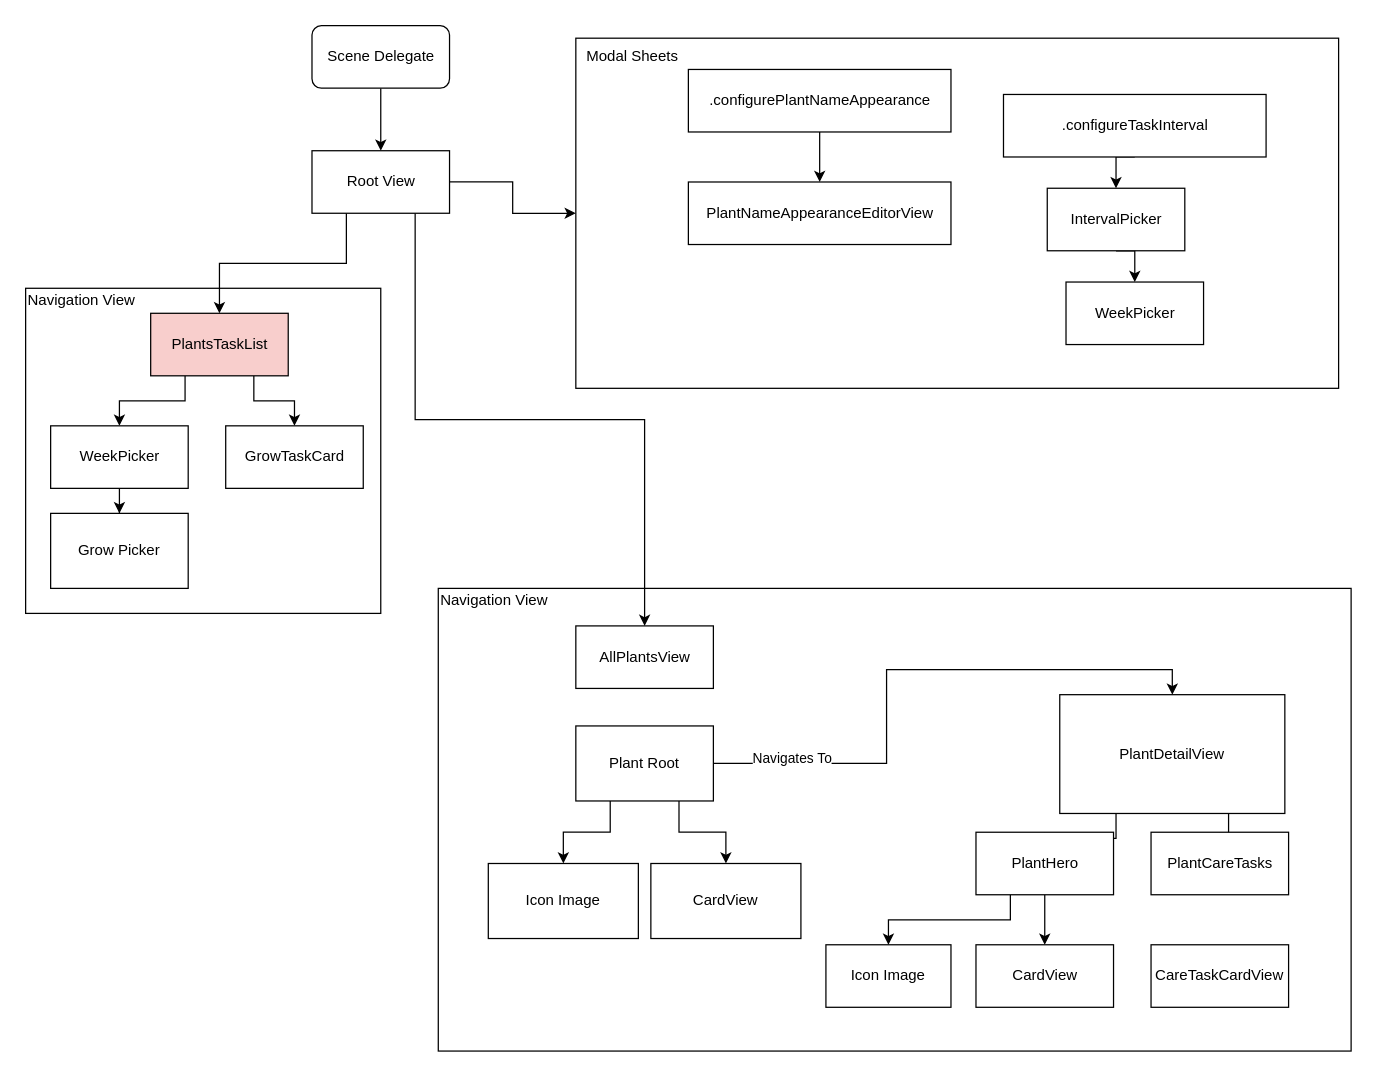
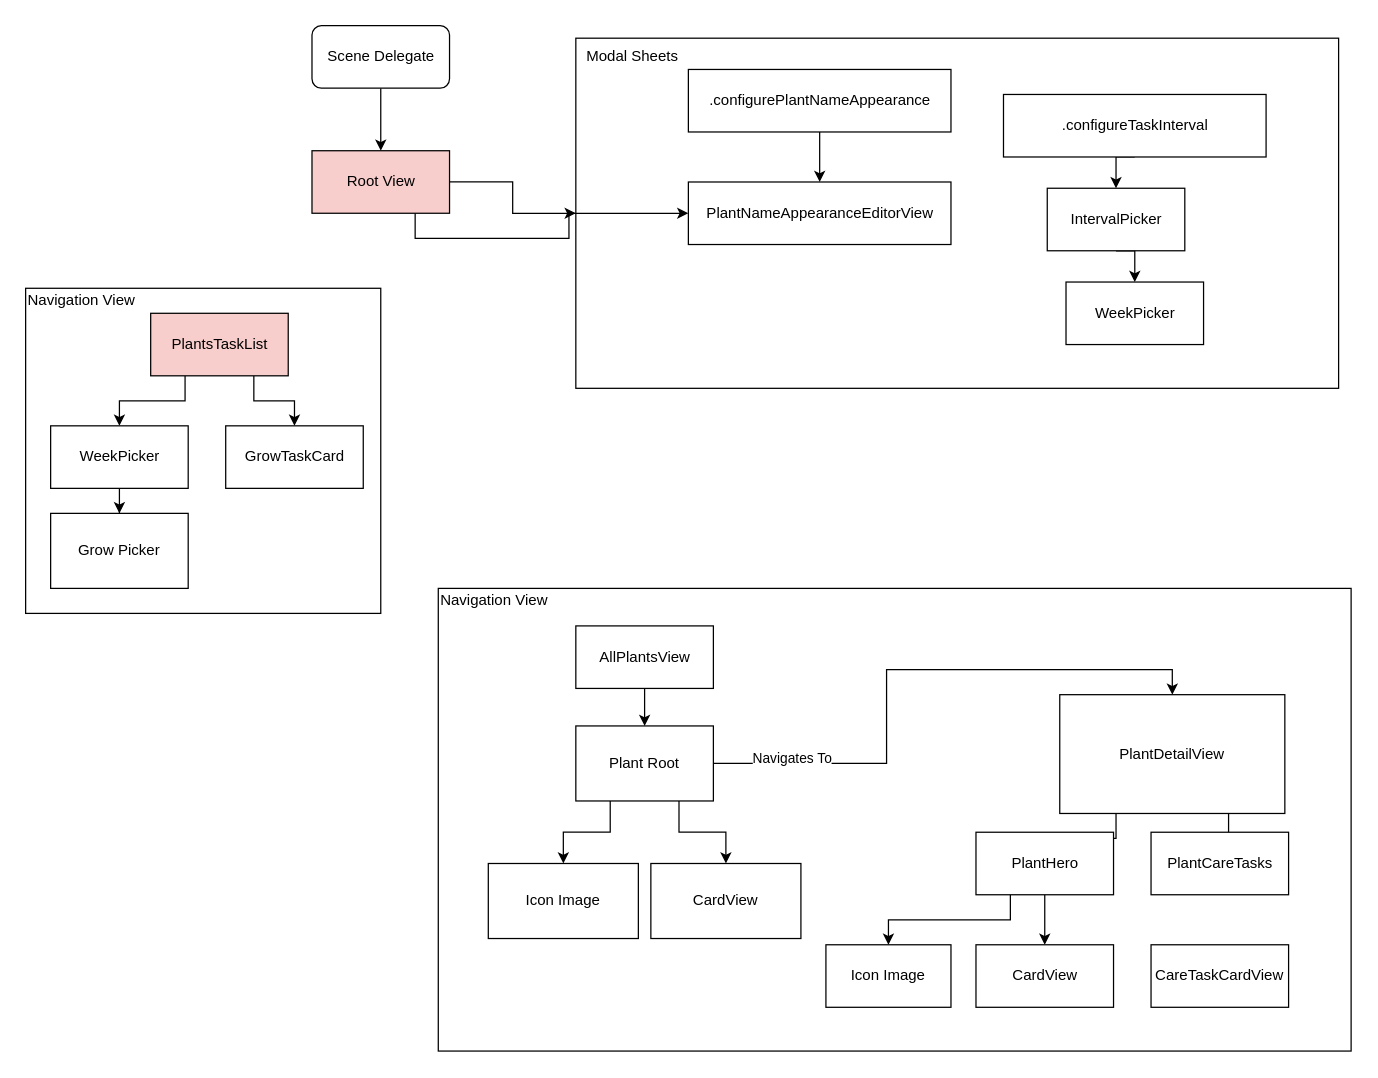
- <mxCell id="10" value="Root View" style="html=1;" vertex="1" parent="1"><mxGeometry x="249" y="120" width="110" height="50" as="geometry" /></mxCell>
+ <mxCell id="10" value="Root View" style="html=1;fillColor=#f8cecc;" vertex="1" parent="1"><mxGeometry x="249" y="120" width="110" height="50" as="geometry" /></mxCell>
- <mxCell id="7" style="edgeStyle=orthogonalEdgeStyle;rounded=0;orthogonalLoop=1;jettySize=auto;html=1;exitX=0.25;exitY=1;exitDx=0;exitDy=0;entryX=0.5;entryY=0;entryDx=0;entryDy=0;" edge="1" parent="1" source="10" target="13"><mxGeometry relative="1" as="geometry" /></mxCell>
- <mxCell id="8" style="edgeStyle=orthogonalEdgeStyle;rounded=0;orthogonalLoop=1;jettySize=auto;html=1;exitX=0.75;exitY=1;exitDx=0;exitDy=0;entryX=0.5;entryY=0;entryDx=0;entryDy=0;" edge="1" parent="1" source="10" target="15"><mxGeometry relative="1" as="geometry" /></mxCell>
+ <mxCell id="8" style="edgeStyle=orthogonalEdgeStyle;rounded=0;orthogonalLoop=1;jettySize=auto;html=1;exitX=0.75;exitY=1;exitDx=0;exitDy=0;" edge="1" parent="1" source="10" target="40"><mxGeometry relative="1" as="geometry" /></mxCell>
+ <mxCell id="14" style="edgeStyle=orthogonalEdgeStyle;rounded=0;orthogonalLoop=1;jettySize=auto;html=1;exitX=0.5;exitY=1;exitDx=0;exitDy=0;" edge="1" parent="1" source="15" target="26"><mxGeometry relative="1" as="geometry" /></mxCell>
